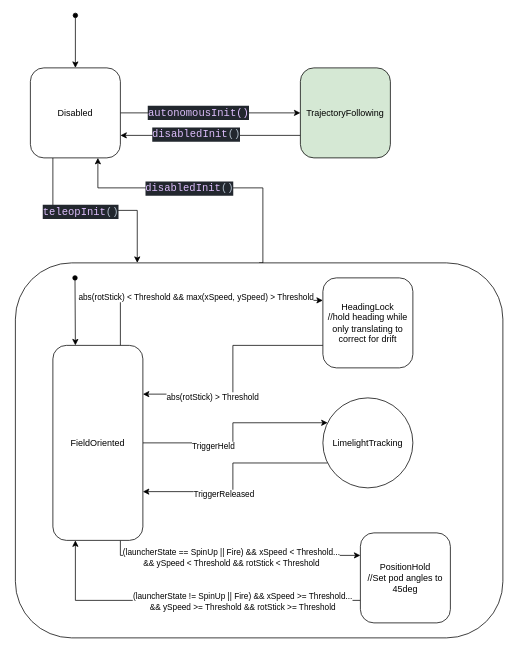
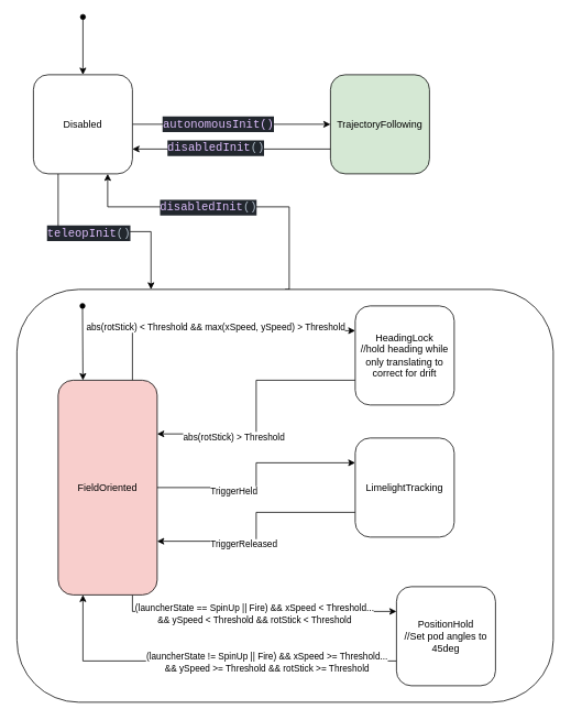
- <mxCell id="20" value="FieldOriented" style="rounded=1;whiteSpace=wrap;html=1;" parent="1" vertex="1"><mxGeometry x="70" y="460" width="120" height="260" as="geometry" /></mxCell>
+ <mxCell id="20" value="FieldOriented" style="rounded=1;whiteSpace=wrap;html=1;fillColor=#f8cecc;" parent="1" vertex="1"><mxGeometry x="70" y="460" width="120" height="260" as="geometry" /></mxCell>
- <mxCell id="23" value="LimelightTracking" style="ellipse;whiteSpace=wrap;html=1;" parent="1" vertex="1"><mxGeometry x="430" y="530" width="120" height="120" as="geometry" /></mxCell>
+ <mxCell id="23" value="LimelightTracking" style="rounded=1;whiteSpace=wrap;html=1;" parent="1" vertex="1"><mxGeometry x="430" y="530" width="120" height="120" as="geometry" /></mxCell>
